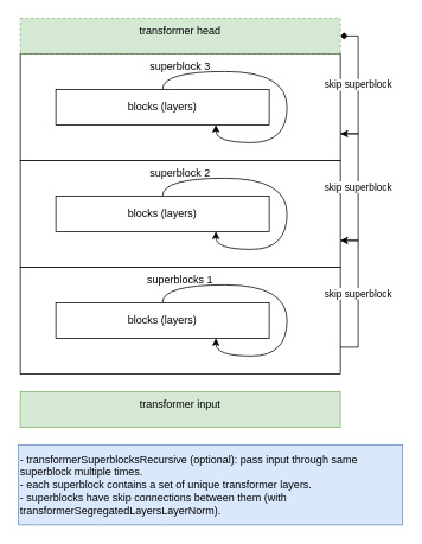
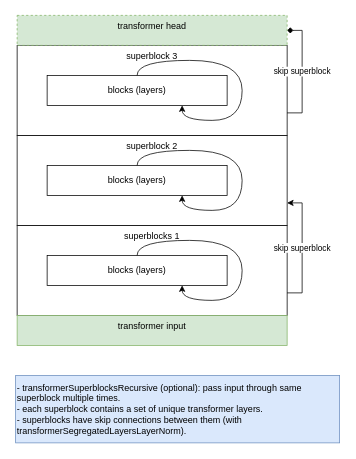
- <mxCell id="7" value="skip superblock" style="edgeStyle=orthogonalEdgeStyle;rounded=0;orthogonalLoop=1;jettySize=auto;html=1;exitX=1;exitY=0.75;exitDx=0;exitDy=0;entryX=1;entryY=0.75;entryDx=0;entryDy=0;" parent="1" source="3" target="4" edge="1"><mxGeometry relative="1" as="geometry" /></mxCell>
- <mxCell id="15" value="transformer input" style="rounded=0;whiteSpace=wrap;html=1;fillColor=#d5e8d4;strokeColor=#82b366;verticalAlign=top;" parent="1" vertex="1"><mxGeometry x="22" y="440" width="360" height="40" as="geometry" /></mxCell>
+ <mxCell id="15" value="transformer input" style="rounded=0;whiteSpace=wrap;html=1;fillColor=#d5e8d4;strokeColor=#82b366;verticalAlign=top;" parent="1" vertex="1"><mxGeometry x="22" y="420" width="360" height="40" as="geometry" /></mxCell>
